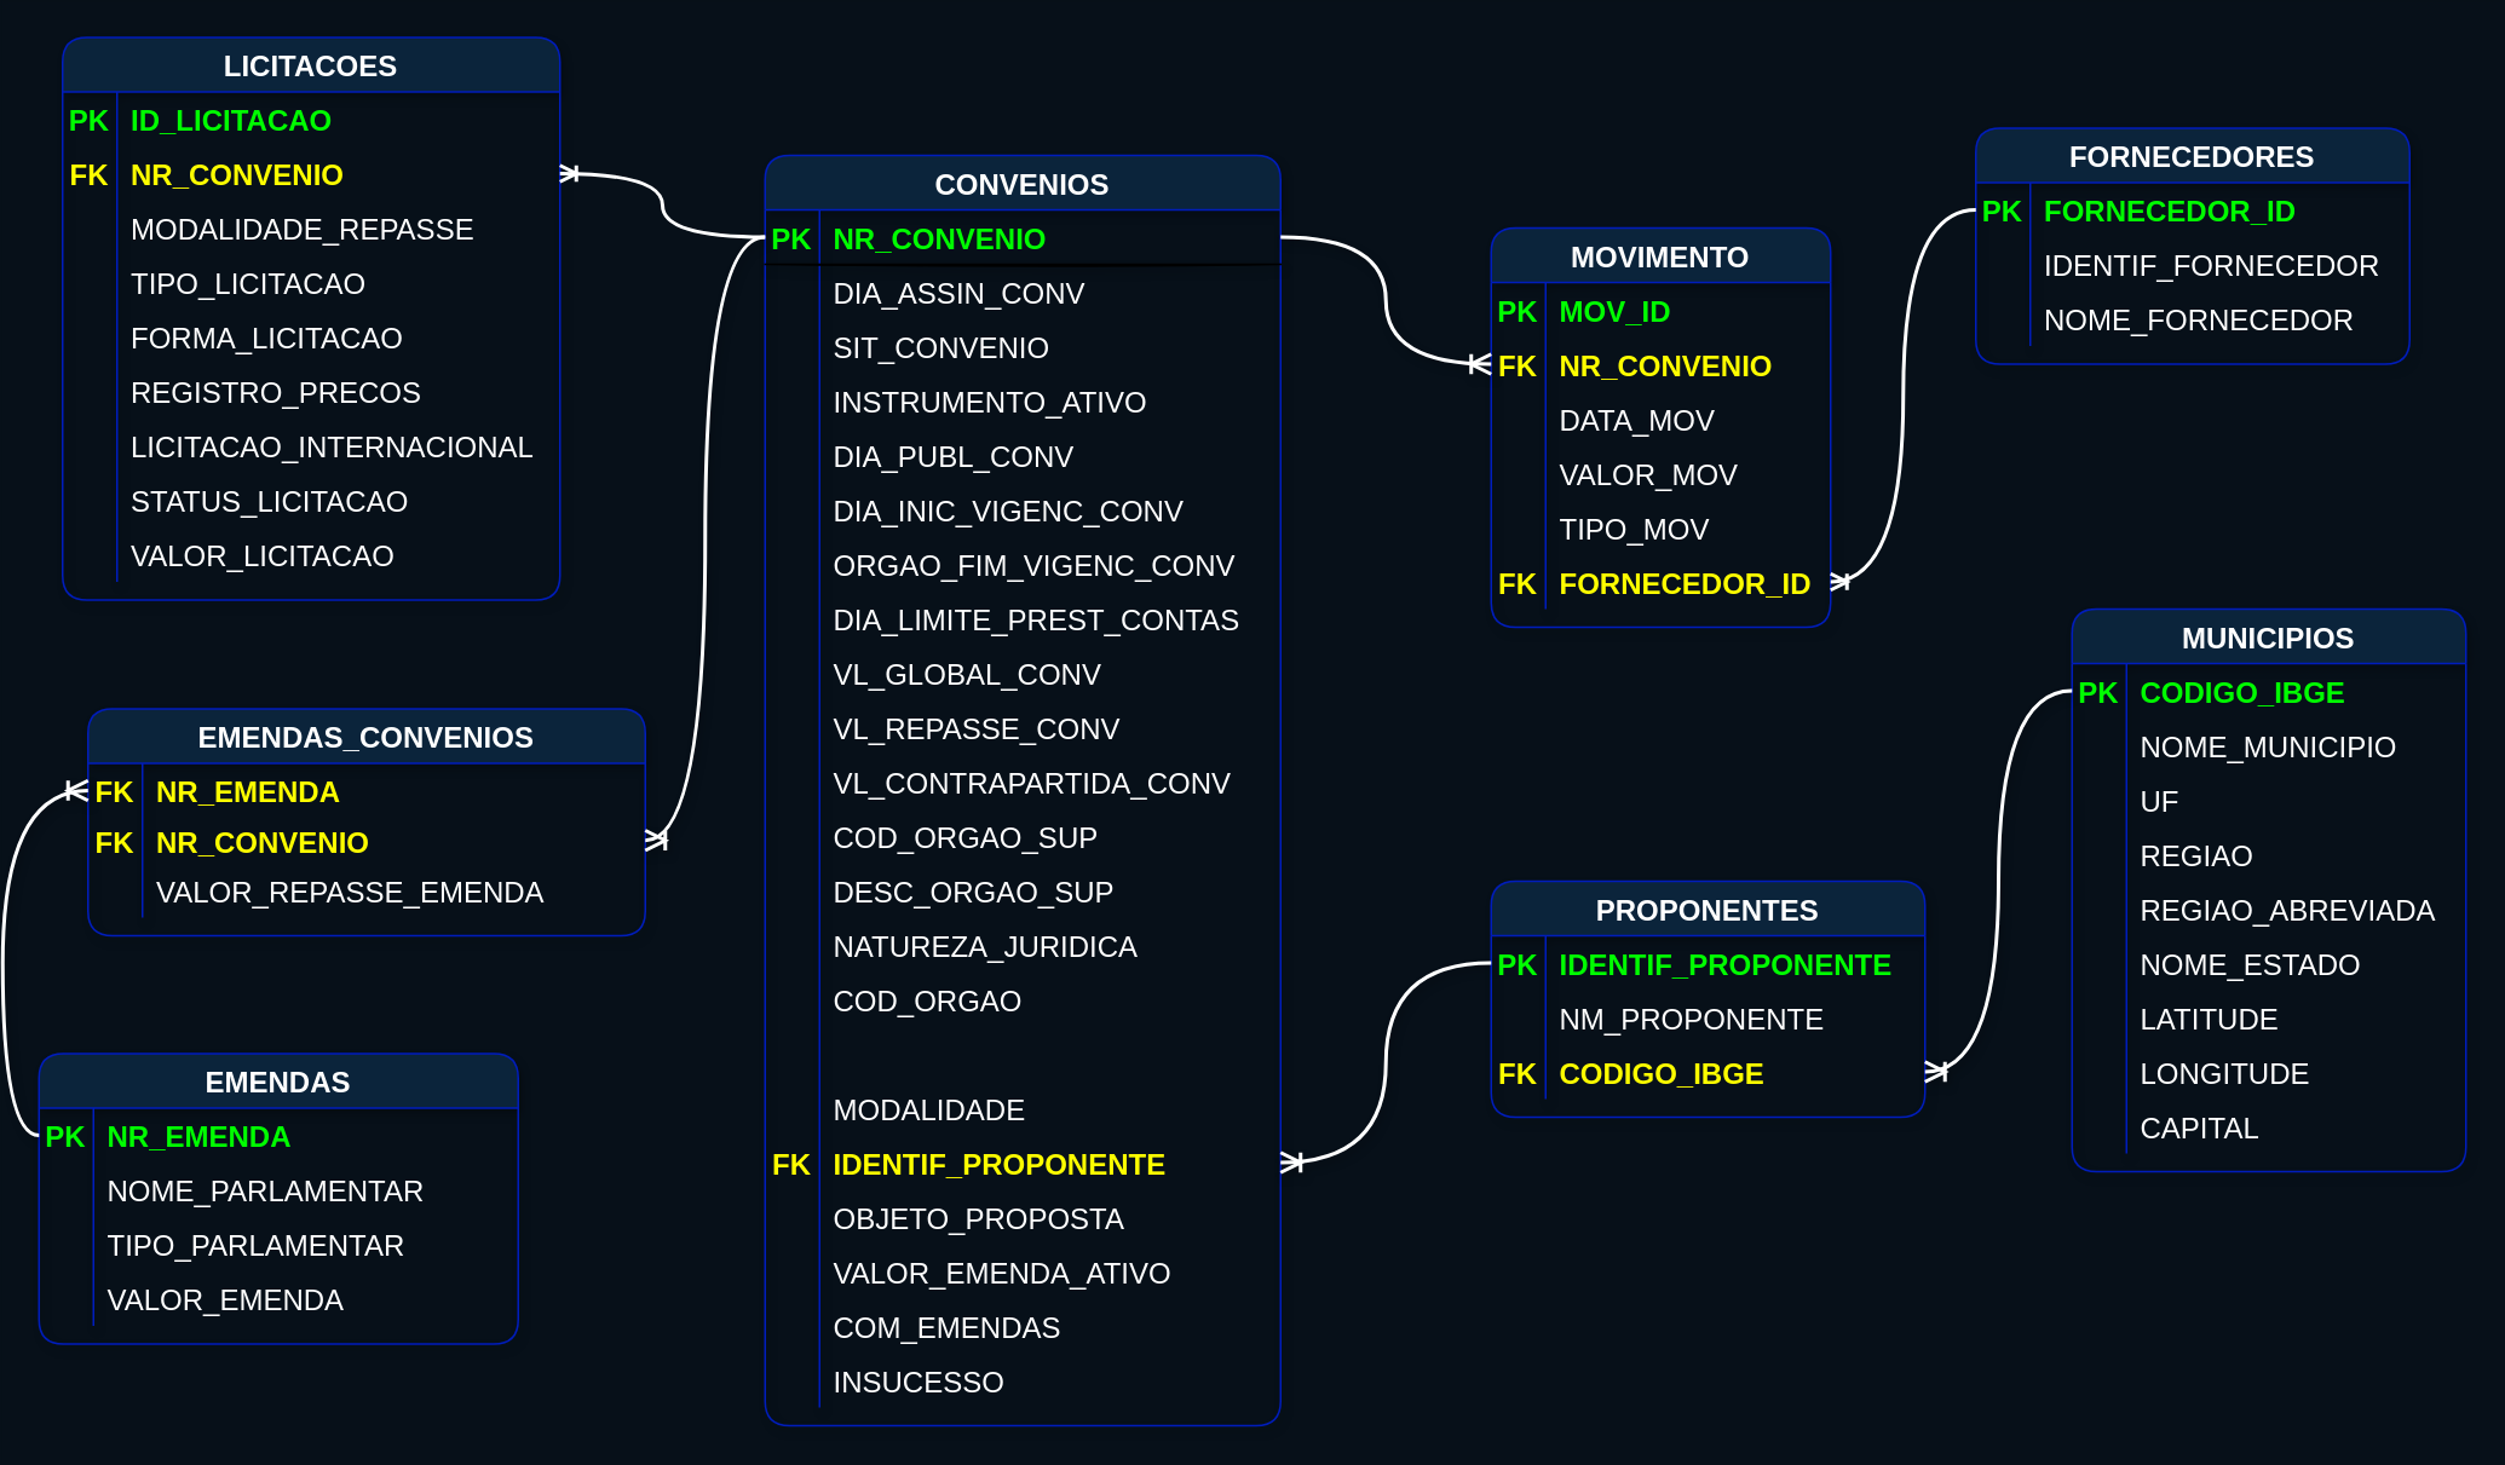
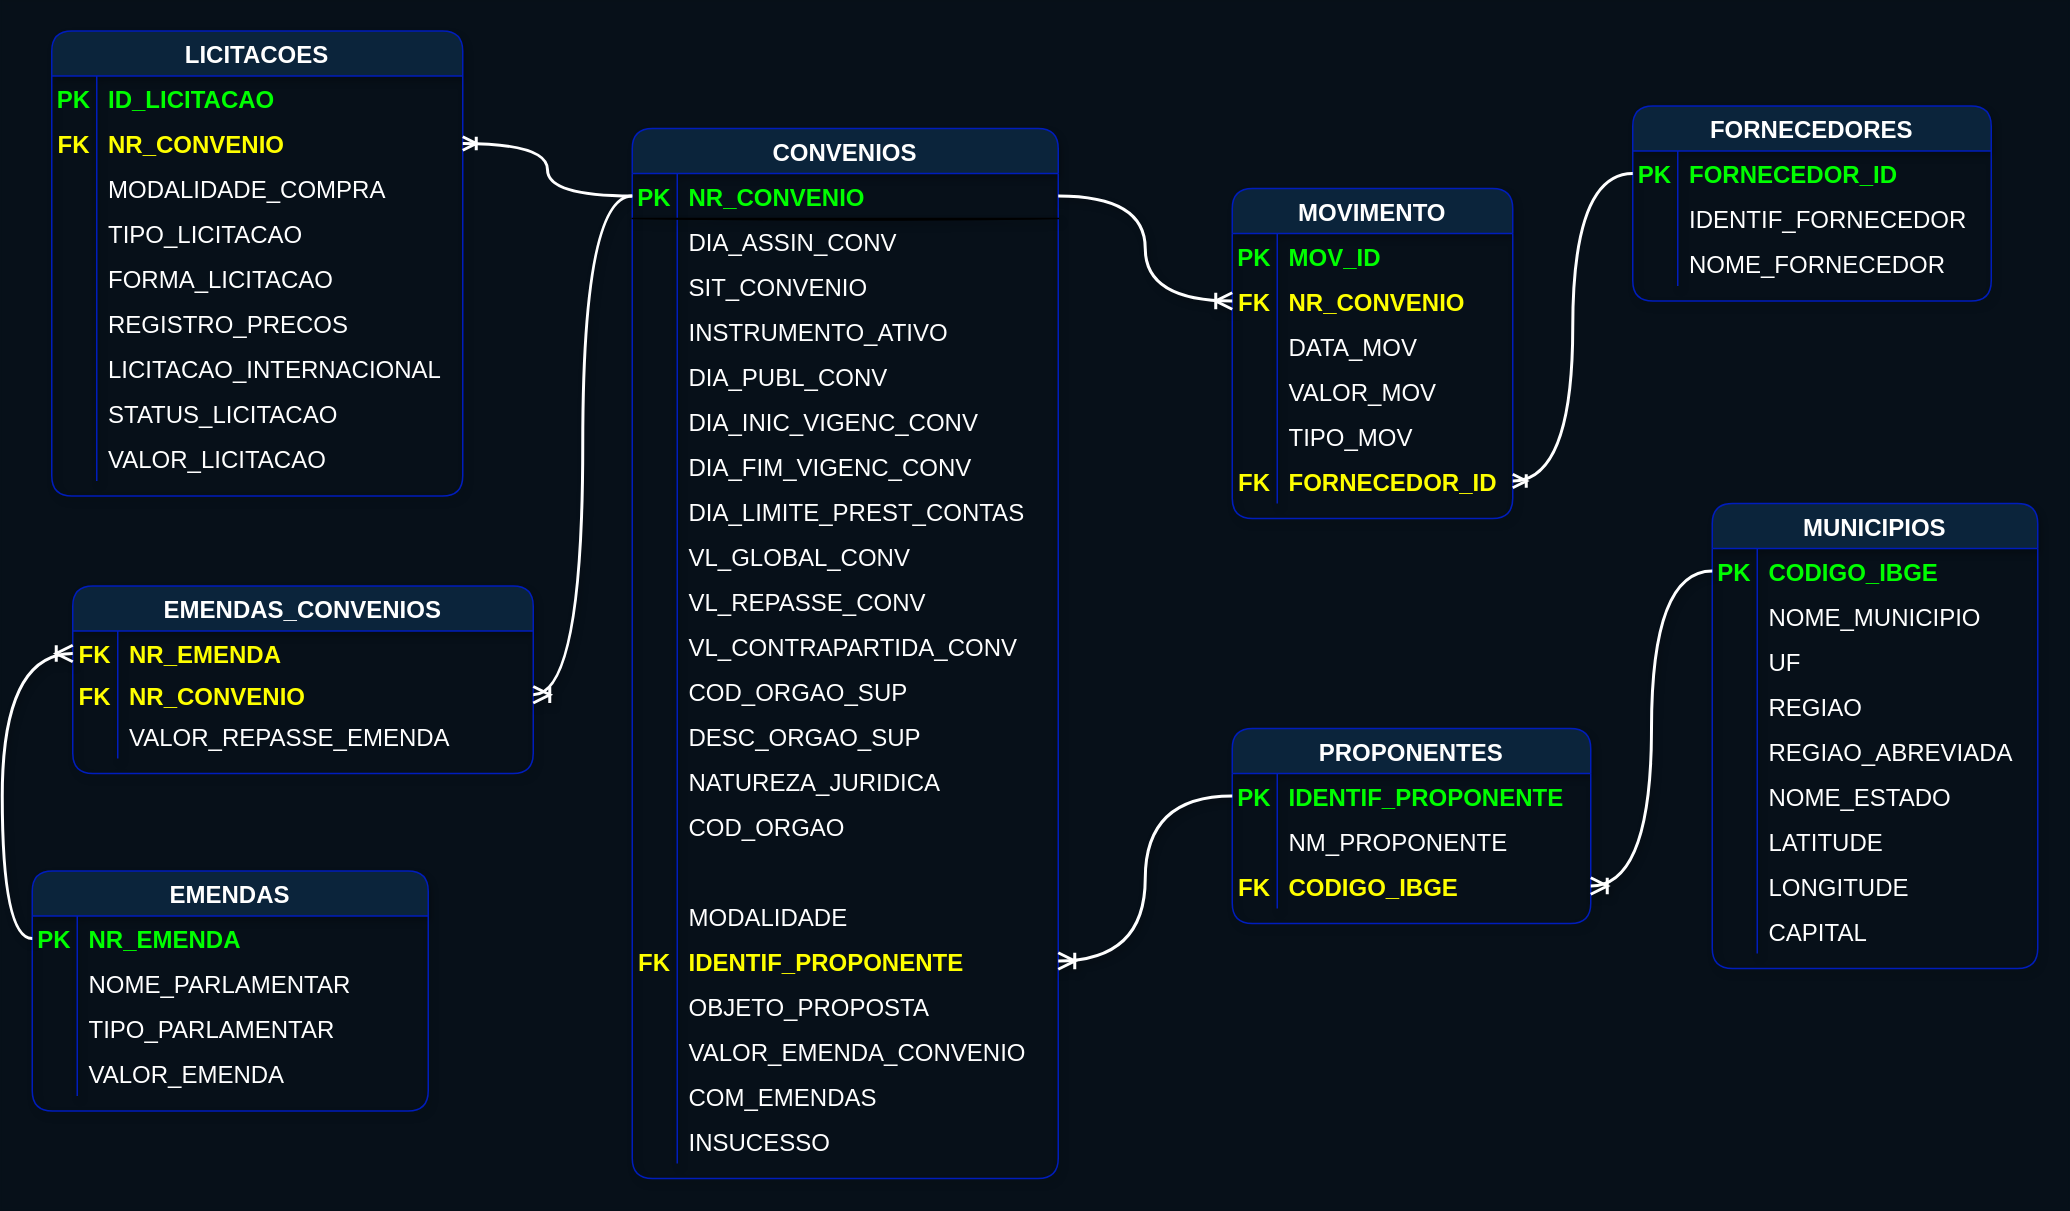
- <mxCell id="173" value="MODALIDADE_REPASSE" style="shape=partialRectangle;connectable=0;fillColor=none;top=0;left=0;bottom=0;right=0;align=left;spacingLeft=6;overflow=hidden;shadow=1;sketch=1;strokeColor=#457B9D;rounded=1;fontColor=#FFFFFF;fontSize=16;" vertex="1" parent="171"><mxGeometry x="30" width="244" height="30" as="geometry"><mxRectangle width="244" height="30" as="alternateBounds" /></mxGeometry></mxCell>
+ <mxCell id="173" value="MODALIDADE_COMPRA" style="shape=partialRectangle;connectable=0;fillColor=none;top=0;left=0;bottom=0;right=0;align=left;spacingLeft=6;overflow=hidden;shadow=1;sketch=1;strokeColor=#457B9D;rounded=1;fontColor=#FFFFFF;fontSize=16;" vertex="1" parent="171"><mxGeometry x="30" width="244" height="30" as="geometry"><mxRectangle width="244" height="30" as="alternateBounds" /></mxGeometry></mxCell>
- <mxCell id="23" value="ORGAO_FIM_VIGENC_CONV" style="shape=partialRectangle;connectable=0;fillColor=none;top=0;left=0;bottom=0;right=0;align=left;spacingLeft=6;overflow=hidden;shadow=1;sketch=1;strokeColor=#457B9D;rounded=1;fontColor=#FFFFFF;fontSize=16;" parent="21" vertex="1"><mxGeometry x="30" width="254" height="30" as="geometry"><mxRectangle width="254" height="30" as="alternateBounds" /></mxGeometry></mxCell>
+ <mxCell id="23" value="DIA_FIM_VIGENC_CONV" style="shape=partialRectangle;connectable=0;fillColor=none;top=0;left=0;bottom=0;right=0;align=left;spacingLeft=6;overflow=hidden;shadow=1;sketch=1;strokeColor=#457B9D;rounded=1;fontColor=#FFFFFF;fontSize=16;" parent="21" vertex="1"><mxGeometry x="30" width="254" height="30" as="geometry"><mxRectangle width="254" height="30" as="alternateBounds" /></mxGeometry></mxCell>
- <mxCell id="61" value="VALOR_EMENDA_ATIVO" style="shape=partialRectangle;connectable=0;fillColor=none;top=0;left=0;bottom=0;right=0;align=left;spacingLeft=6;overflow=hidden;shadow=1;sketch=1;strokeColor=#457B9D;rounded=1;fontColor=#FFFFFF;fontSize=16;" parent="59" vertex="1"><mxGeometry x="30" width="254" height="30" as="geometry"><mxRectangle width="254" height="30" as="alternateBounds" /></mxGeometry></mxCell>
+ <mxCell id="61" value="VALOR_EMENDA_CONVENIO" style="shape=partialRectangle;connectable=0;fillColor=none;top=0;left=0;bottom=0;right=0;align=left;spacingLeft=6;overflow=hidden;shadow=1;sketch=1;strokeColor=#457B9D;rounded=1;fontColor=#FFFFFF;fontSize=16;" parent="59" vertex="1"><mxGeometry x="30" width="254" height="30" as="geometry"><mxRectangle width="254" height="30" as="alternateBounds" /></mxGeometry></mxCell>
